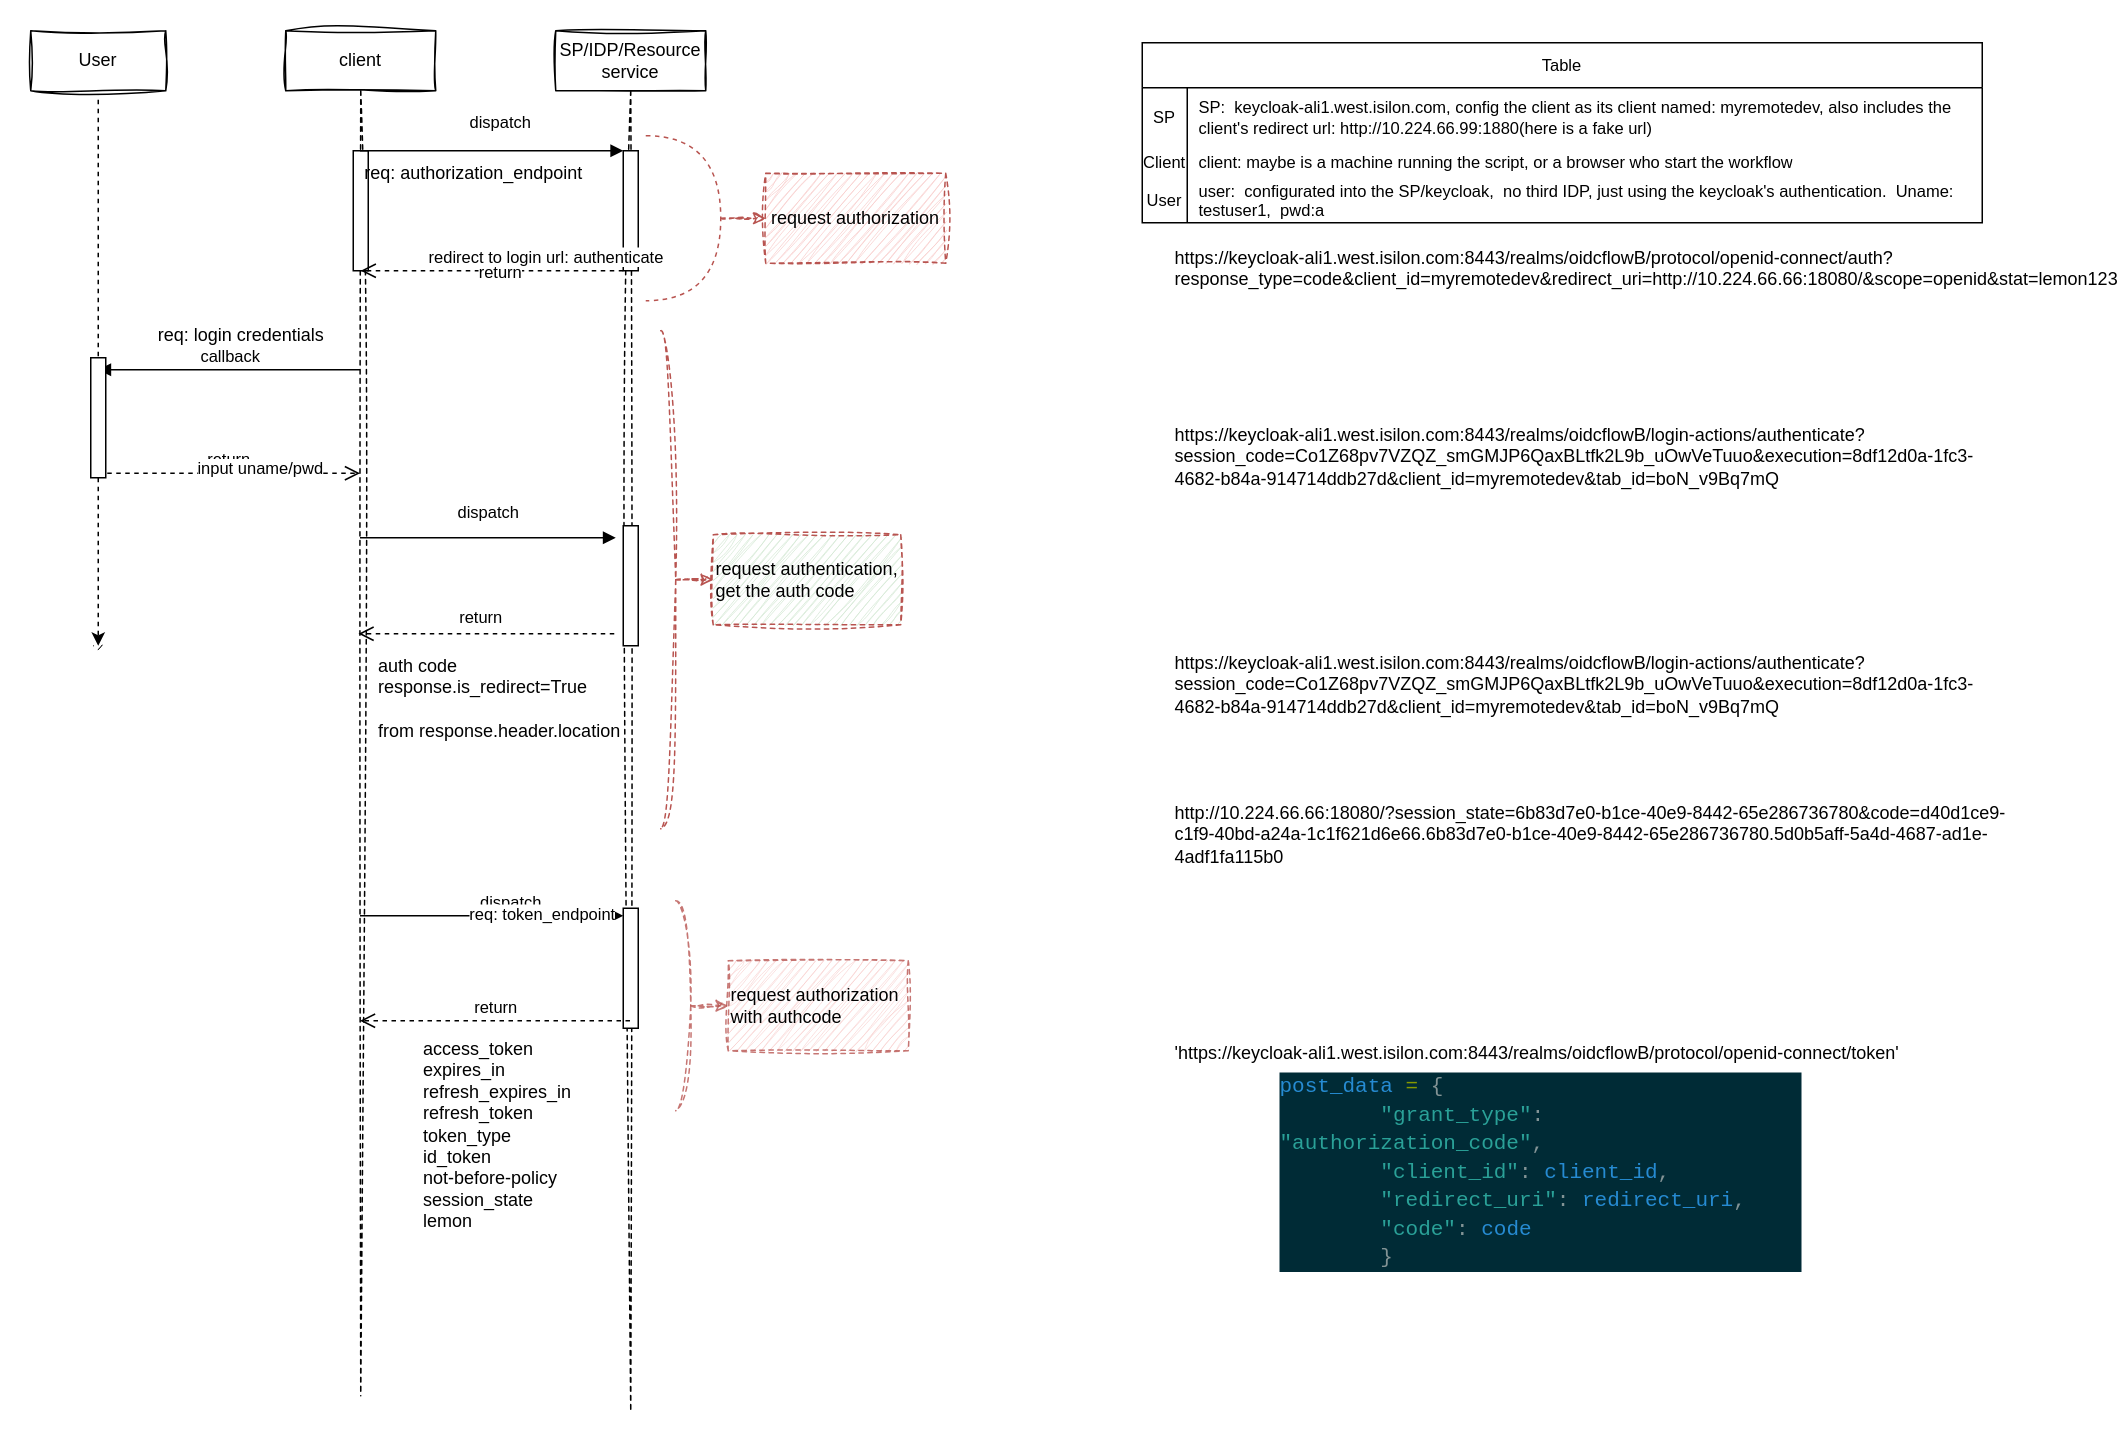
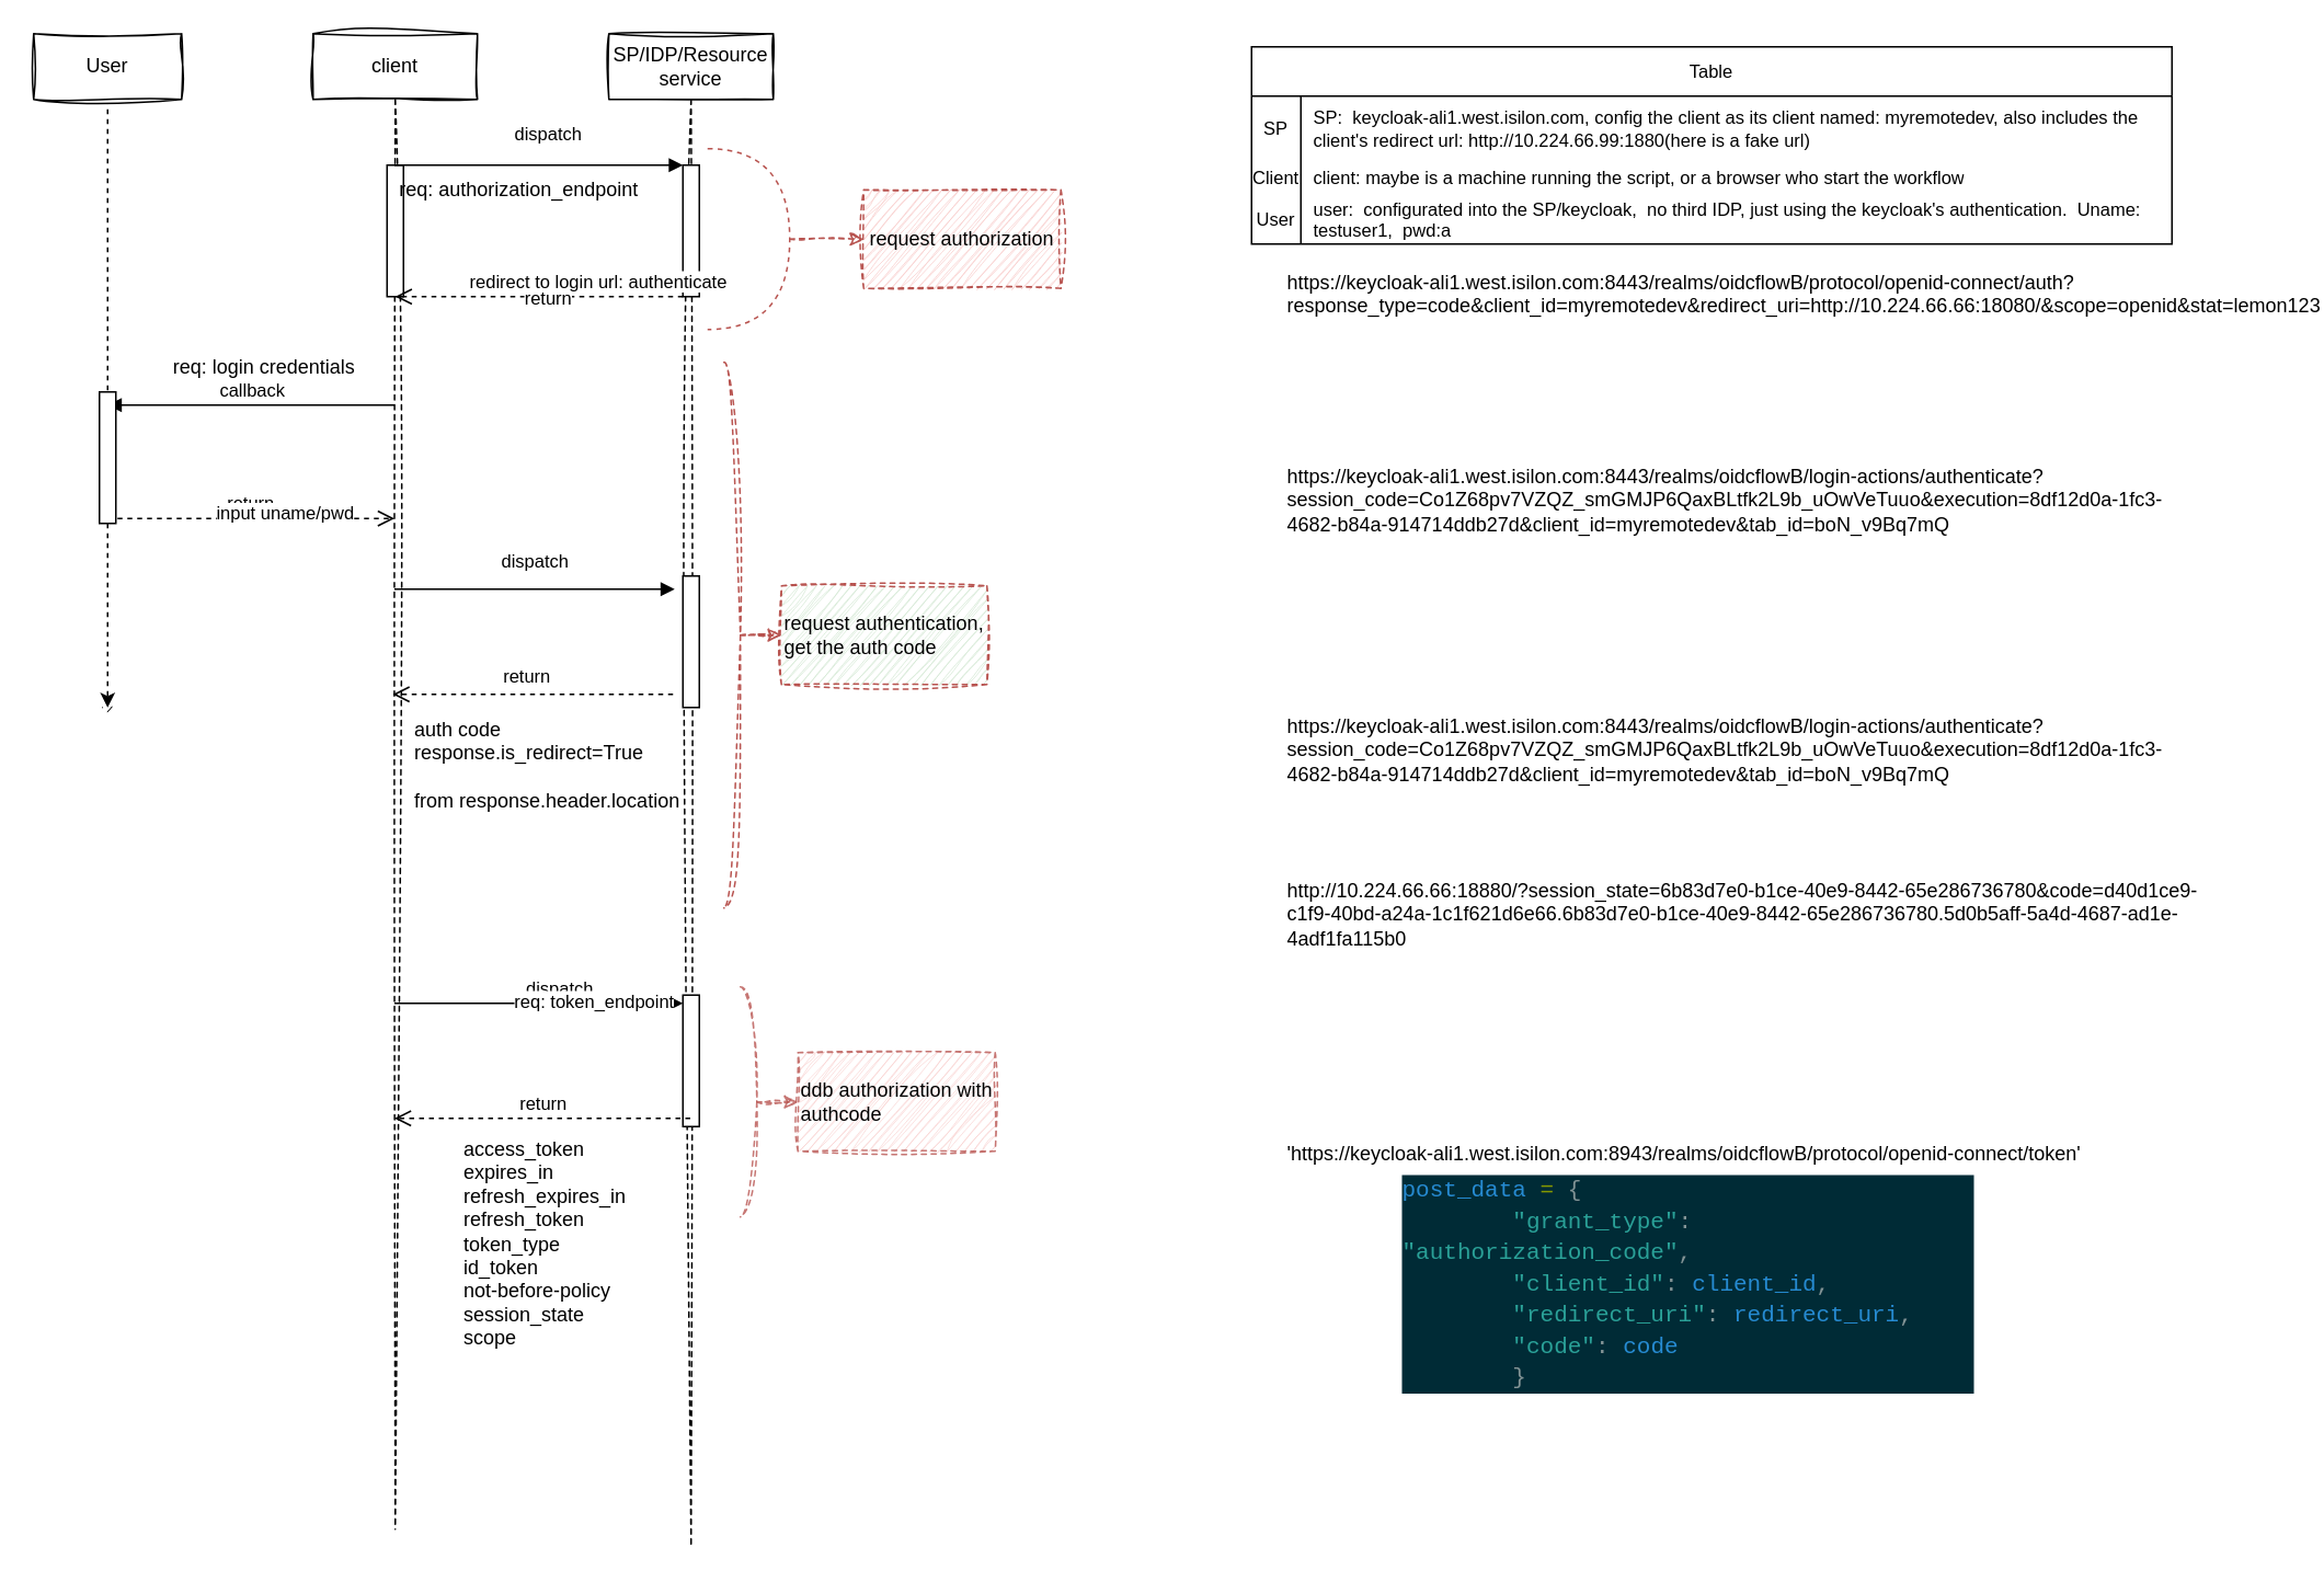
- <mxCell id="41" value="request authorization" style="whiteSpace=wrap;html=1;fillColor=#f8cecc;strokeColor=#b85450;dashed=1;shadow=0;sketch=1;curveFitting=1;jiggle=2;" parent="1" vertex="1"><mxGeometry x="510" y="115" width="120" height="60" as="geometry" /></mxCell>
+ <mxCell id="41" value="request authorization" style="whiteSpace=wrap;html=1;fillColor=#f8cecc;strokeColor=#b85450;dashed=1;shadow=0;sketch=1;curveFitting=1;jiggle=2;" parent="1" vertex="1"><mxGeometry x="525" y="115" width="120" height="60" as="geometry" /></mxCell>
- <mxCell id="22" value="http://10.224.66.66:18080/?session_state=6b83d7e0-b1ce-40e9-8442-65e286736780&amp;code=d40d1ce9-c1f9-40bd-a24a-1c1f621d6e66.6b83d7e0-b1ce-40e9-8442-65e286736780.5d0b5aff-5a4d-4687-ad1e-4adf1fa115b0" style="text;whiteSpace=wrap;html=1;" parent="1" vertex="1"><mxGeometry x="781" y="528" width="560" height="70" as="geometry" /></mxCell>
+ <mxCell id="22" value="http://10.224.66.66:18880/?session_state=6b83d7e0-b1ce-40e9-8442-65e286736780&amp;code=d40d1ce9-c1f9-40bd-a24a-1c1f621d6e66.6b83d7e0-b1ce-40e9-8442-65e286736780.5d0b5aff-5a4d-4687-ad1e-4adf1fa115b0" style="text;whiteSpace=wrap;html=1;" parent="1" vertex="1"><mxGeometry x="781" y="528" width="560" height="70" as="geometry" /></mxCell>
- <mxCell id="47" value="request authorization with authcode" style="whiteSpace=wrap;html=1;sketch=1;align=left;curveFitting=1;jiggle=2;dashed=1;fillColor=#f8cecc;strokeColor=#b85450;shadow=0;opacity=80;metaEdit=0;fixDash=0;" parent="1" vertex="1"><mxGeometry x="485" y="640" width="120" height="60" as="geometry" /></mxCell>
+ <mxCell id="47" value="ddb authorization with authcode" style="whiteSpace=wrap;html=1;sketch=1;align=left;curveFitting=1;jiggle=2;dashed=1;fillColor=#f8cecc;strokeColor=#b85450;shadow=0;opacity=80;metaEdit=0;fixDash=0;" parent="1" vertex="1"><mxGeometry x="485" y="640" width="120" height="60" as="geometry" /></mxCell>
- <mxCell id="24" value="'https://keycloak-ali1.west.isilon.com:8443/realms/oidcflowB/protocol/openid-connect/token'" style="text;whiteSpace=wrap;html=1;" parent="1" vertex="1"><mxGeometry x="781" y="688" width="520" height="40" as="geometry" /></mxCell>
+ <mxCell id="24" value="'https://keycloak-ali1.west.isilon.com:8943/realms/oidcflowB/protocol/openid-connect/token'" style="text;whiteSpace=wrap;html=1;" parent="1" vertex="1"><mxGeometry x="781" y="688" width="520" height="40" as="geometry" /></mxCell>
- <mxCell id="9" value="access_token&#10;expires_in&#10;refresh_expires_in&#10;refresh_token&#10;token_type&#10;id_token&#10;not-before-policy&#10;session_state&#10;lemon" style="text;whiteSpace=wrap;html=1;" parent="4" vertex="1"><mxGeometry x="-90" y="665" width="130" height="150" as="geometry" /></mxCell>
+ <mxCell id="9" value="access_token&#10;expires_in&#10;refresh_expires_in&#10;refresh_token&#10;token_type&#10;id_token&#10;not-before-policy&#10;session_state&#10;scope" style="text;whiteSpace=wrap;html=1;" parent="4" vertex="1"><mxGeometry x="-90" y="665" width="130" height="150" as="geometry" /></mxCell>
